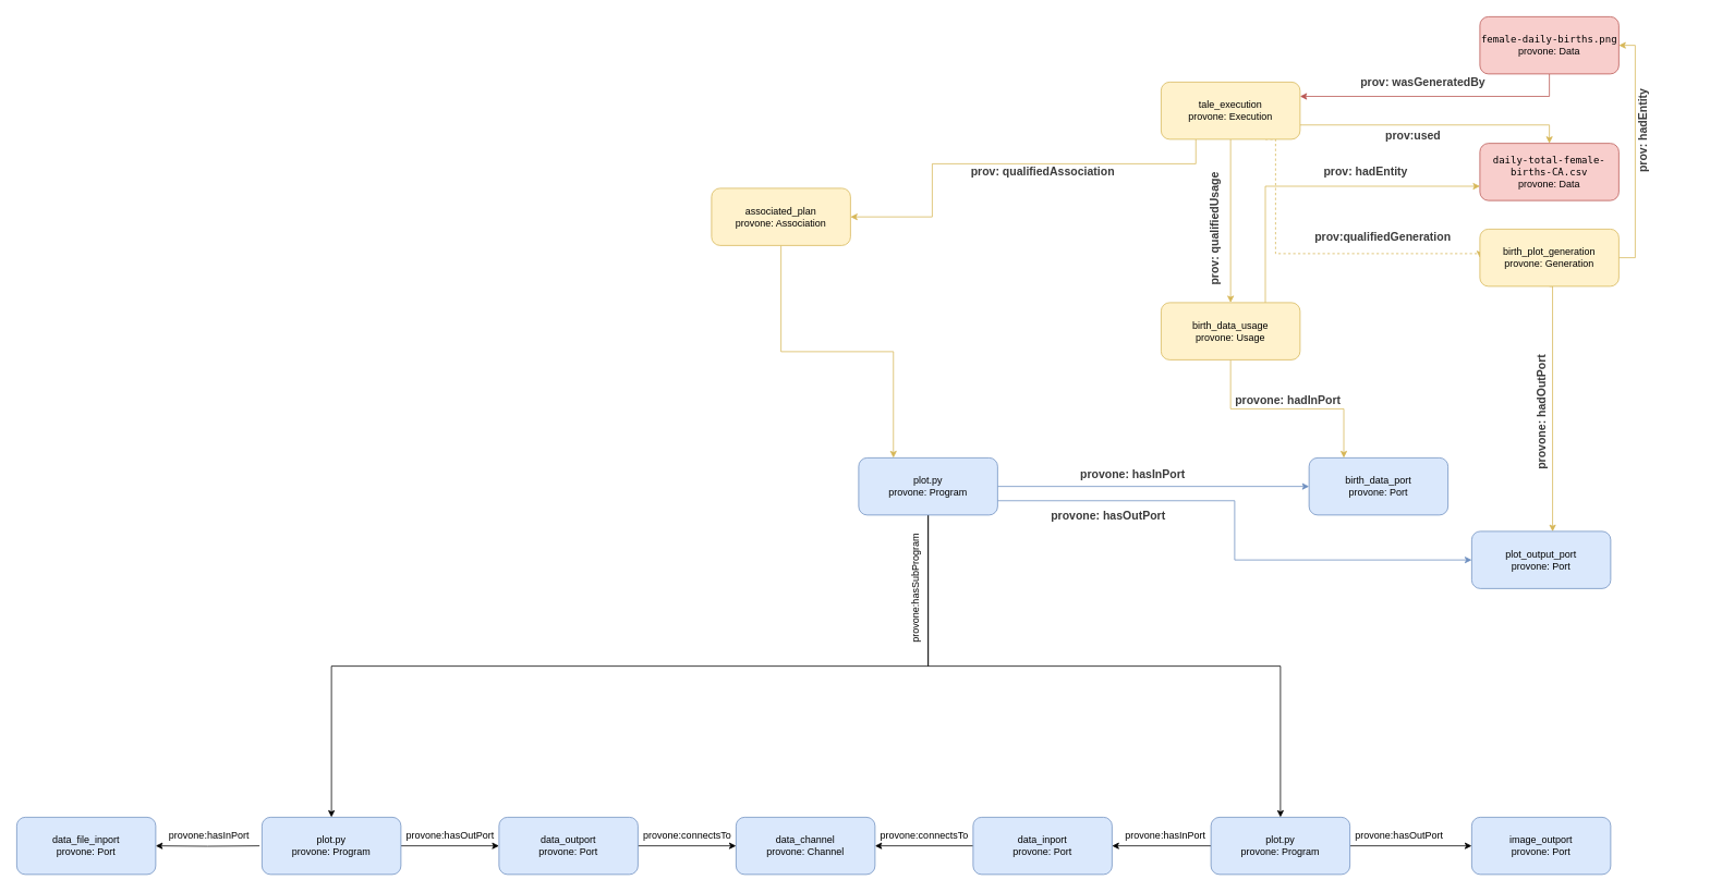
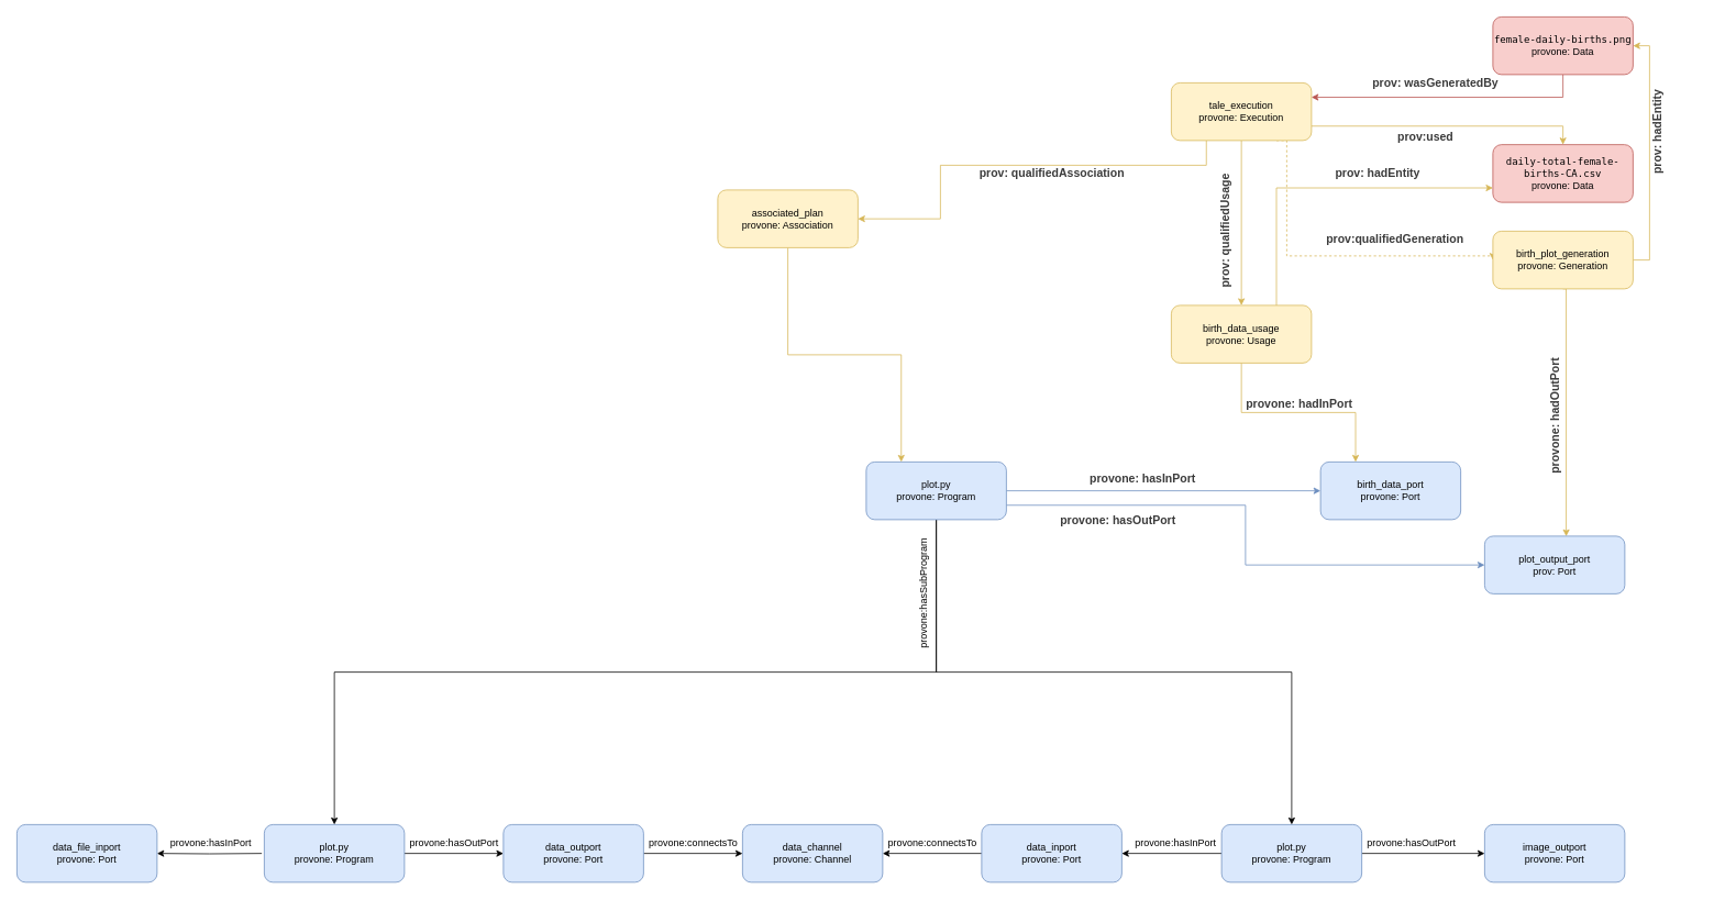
- <mxCell id="36" value="&lt;div&gt;plot_output_port&lt;/div&gt;&lt;div&gt;&lt;span&gt;provone: Port&lt;/span&gt;&lt;br&gt;&lt;/div&gt;" style="rounded=1;whiteSpace=wrap;html=1;fontSize=12;glass=0;strokeWidth=1;shadow=0;fillColor=#dae8fc;strokeColor=#6c8ebf;" parent="1" vertex="1"><mxGeometry x="1800" y="650" width="170" height="70" as="geometry" /></mxCell>
+ <mxCell id="36" value="&lt;div&gt;plot_output_port&lt;/div&gt;&lt;div&gt;&lt;span&gt;prov: Port&lt;/span&gt;&lt;br&gt;&lt;/div&gt;" style="rounded=1;whiteSpace=wrap;html=1;fontSize=12;glass=0;strokeWidth=1;shadow=0;fillColor=#dae8fc;strokeColor=#6c8ebf;" parent="1" vertex="1"><mxGeometry x="1800" y="650" width="170" height="70" as="geometry" /></mxCell>
